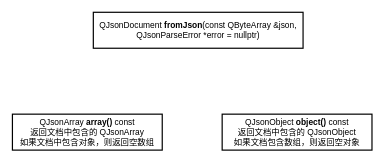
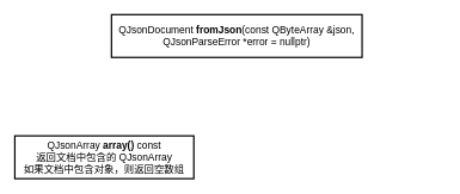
- <mxCell id="4" value="QJsonObject &lt;b&gt;object() &lt;/b&gt;const&lt;div&gt;&lt;div&gt;返回文档中包含的 QJsonObject&lt;/div&gt;&lt;div&gt;如果文档包含数组，则返回空对象&lt;/div&gt;&lt;/div&gt;" style="rounded=0;whiteSpace=wrap;html=1;fontSize=14;strokeWidth=2;" vertex="1" parent="1"><mxGeometry x="370" y="190" width="250" height="60" as="geometry" /></mxCell>
